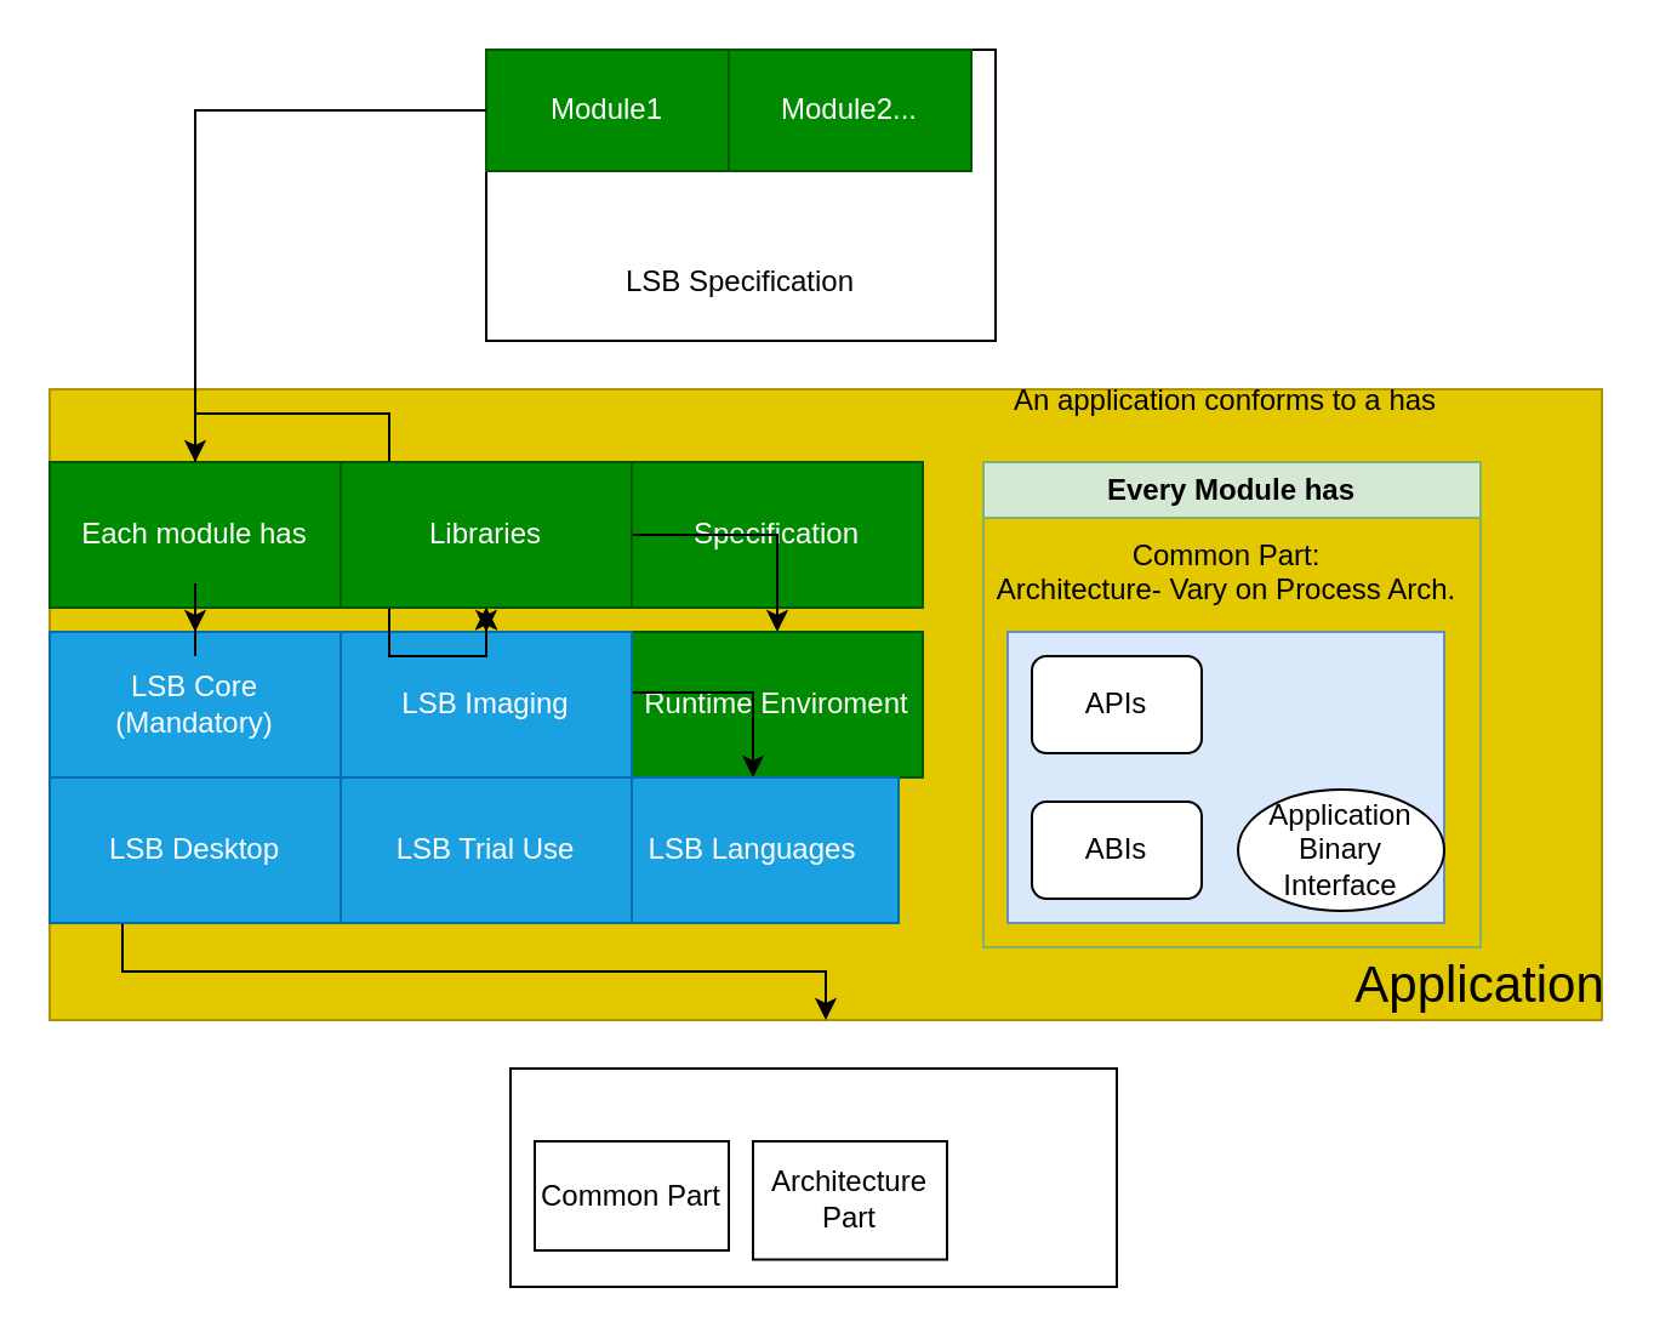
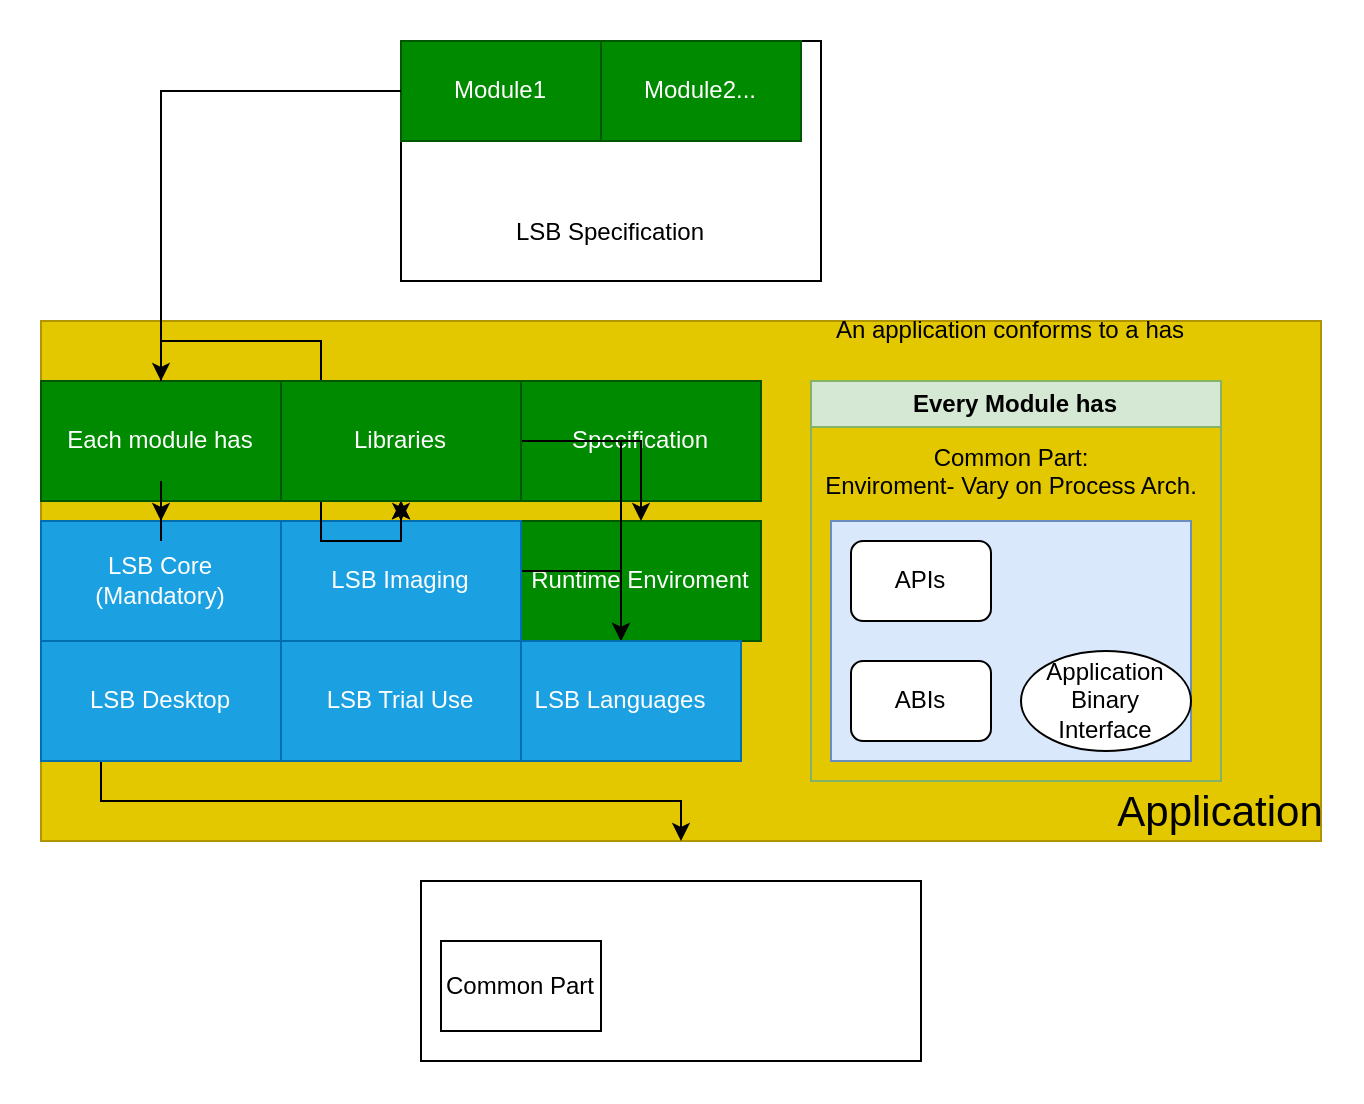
- <mxCell id="33" value="Common Part:&lt;div&gt;Architecture- Vary on Process Arch.&lt;br&gt;&lt;div&gt;&lt;br&gt;&lt;/div&gt;&lt;div&gt;&lt;br&gt;&lt;/div&gt;&lt;/div&gt;" style="text;html=1;align=center;verticalAlign=middle;resizable=0;points=[];autosize=1;strokeColor=none;fillColor=none;" vertex="1" parent="32"><mxGeometry x="-5" y="25" width="210" height="70" as="geometry" /></mxCell>
+ <mxCell id="33" value="Common Part:&lt;div&gt;Enviroment- Vary on Process Arch.&lt;br&gt;&lt;div&gt;&lt;br&gt;&lt;/div&gt;&lt;div&gt;&lt;br&gt;&lt;/div&gt;&lt;/div&gt;" style="text;html=1;align=center;verticalAlign=middle;resizable=0;points=[];autosize=1;strokeColor=none;fillColor=none;" vertex="1" parent="32"><mxGeometry x="-5" y="25" width="210" height="70" as="geometry" /></mxCell>
+ <mxCell id="10" value="" style="edgeStyle=orthogonalEdgeStyle;rounded=0;orthogonalLoop=1;jettySize=auto;html=1;" parent="1" source="14" target="22" edge="1"><mxGeometry relative="1" as="geometry" /></mxCell>
- <mxCell id="38" value="Architecture&lt;div&gt;Part&lt;/div&gt;" style="rounded=0;whiteSpace=wrap;html=1;" vertex="1" parent="1"><mxGeometry x="310" y="470" width="80" height="48.75" as="geometry" /></mxCell>
